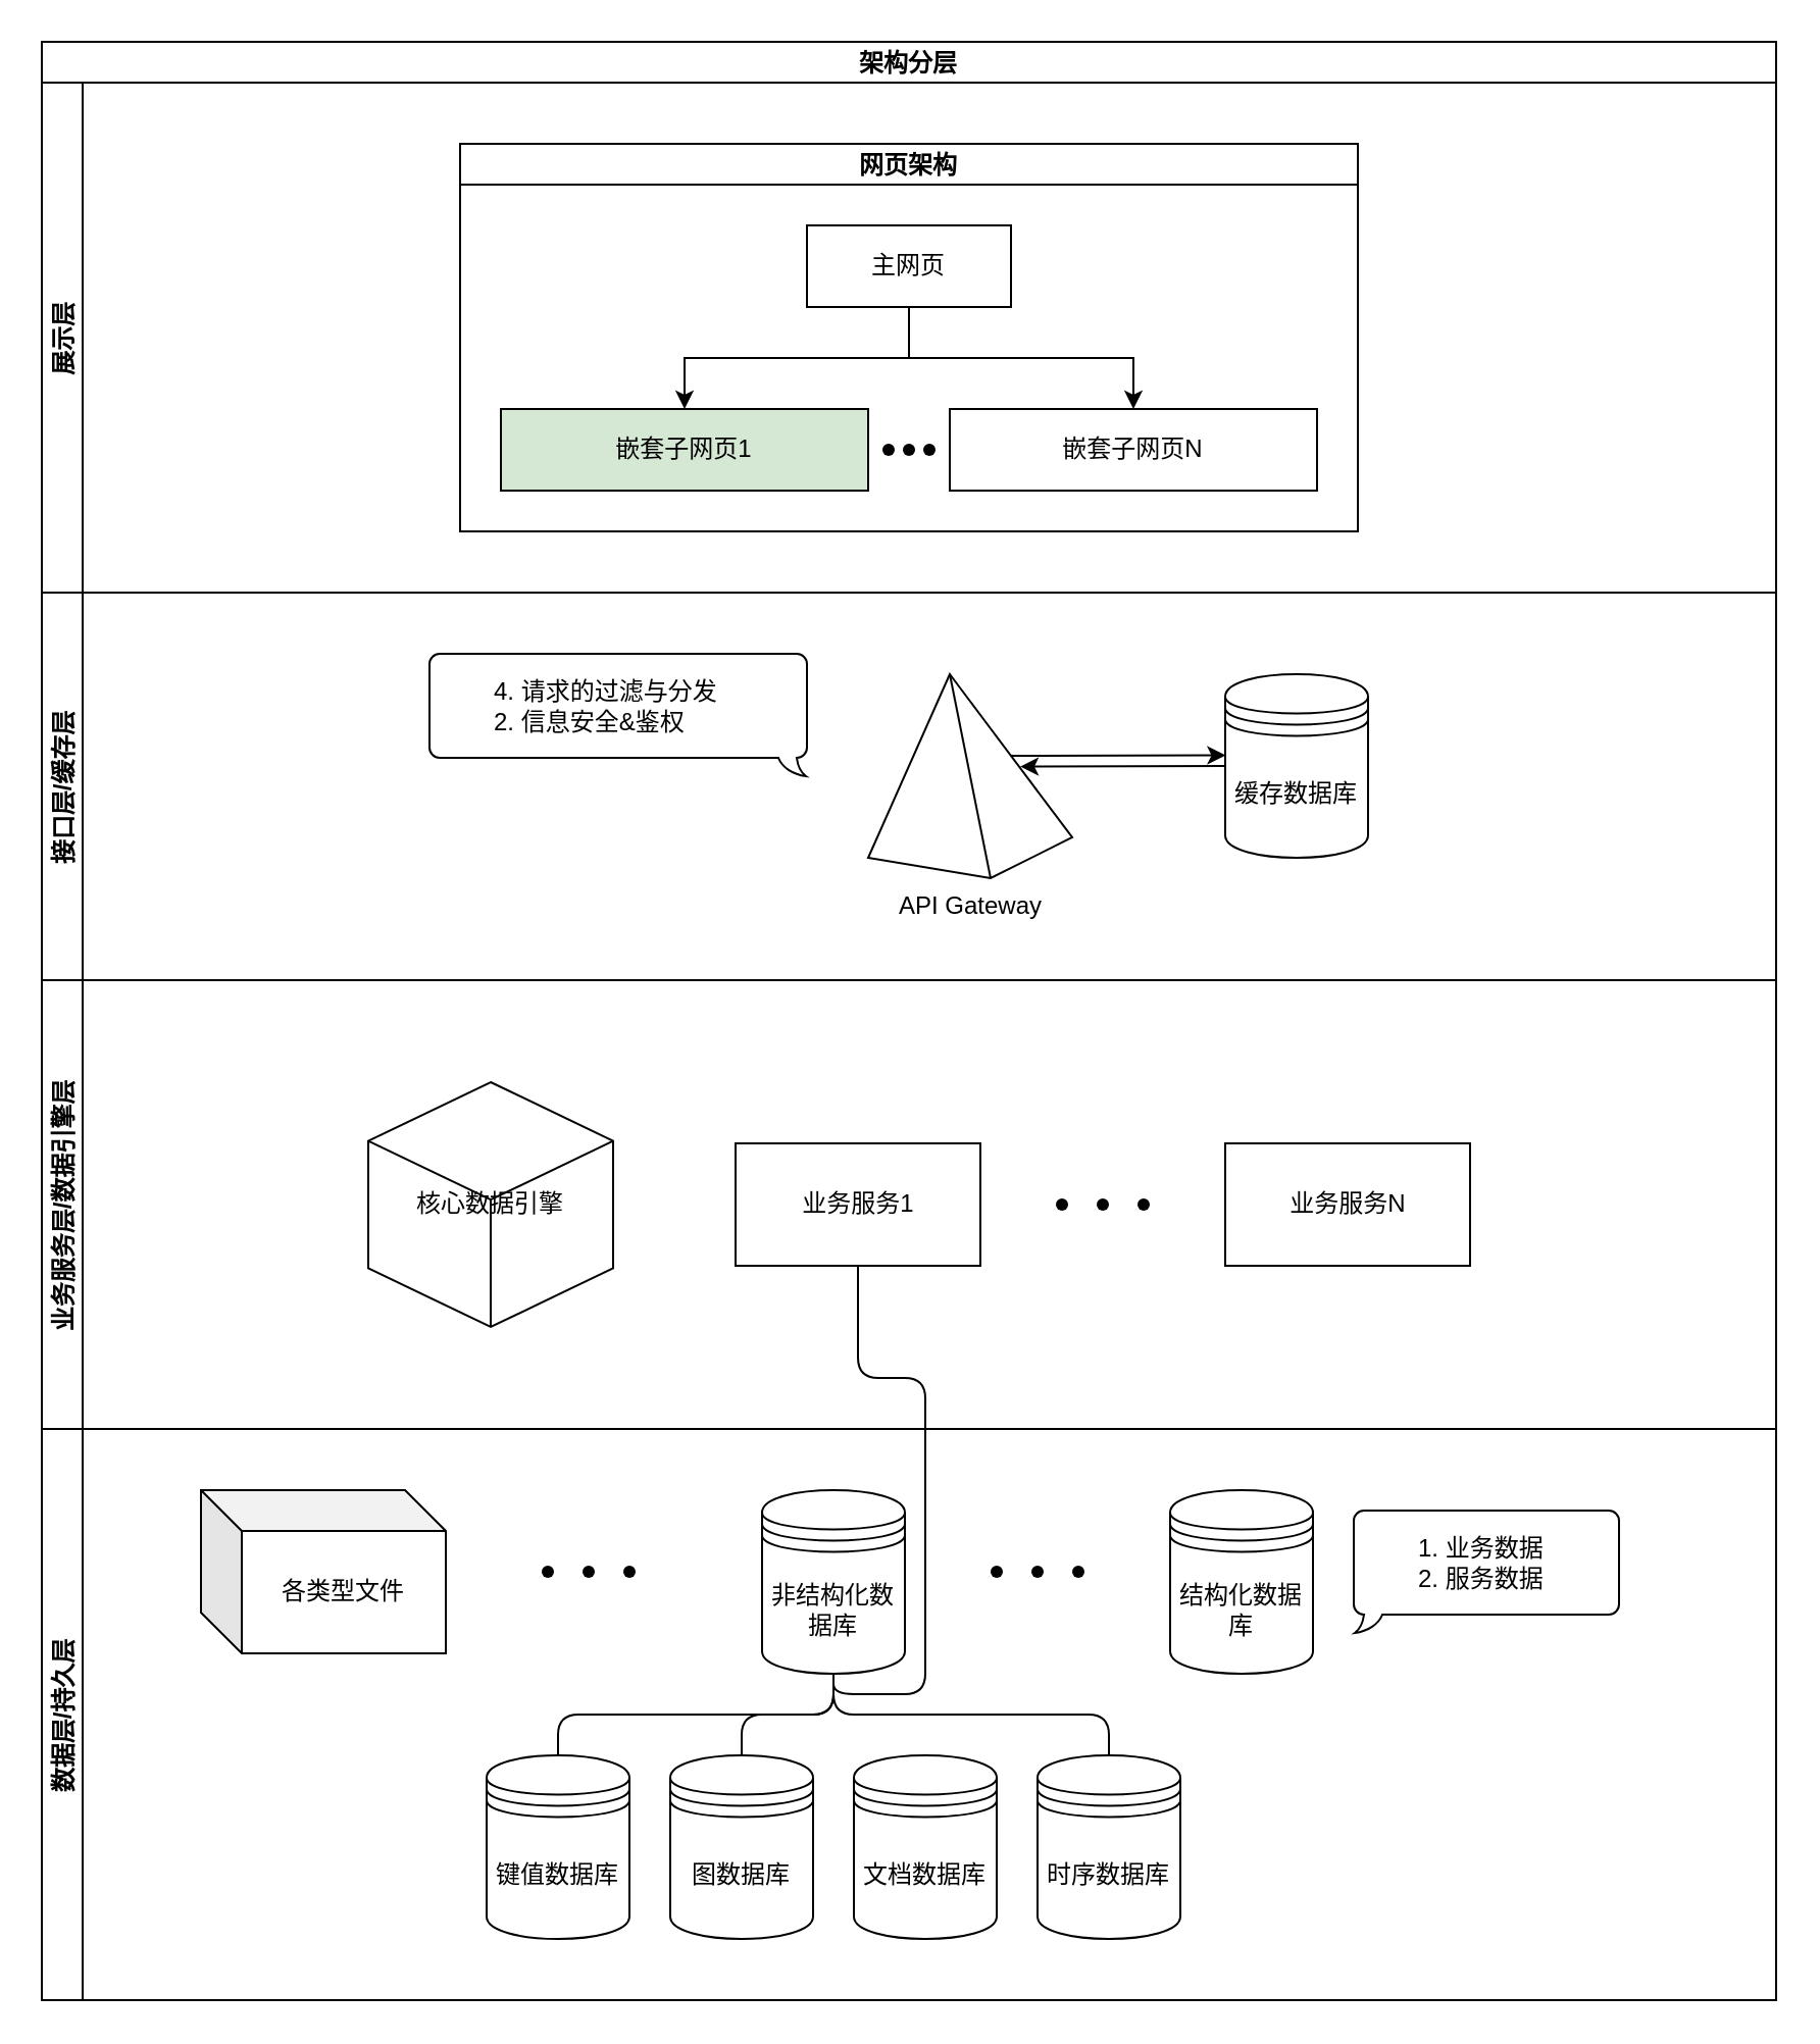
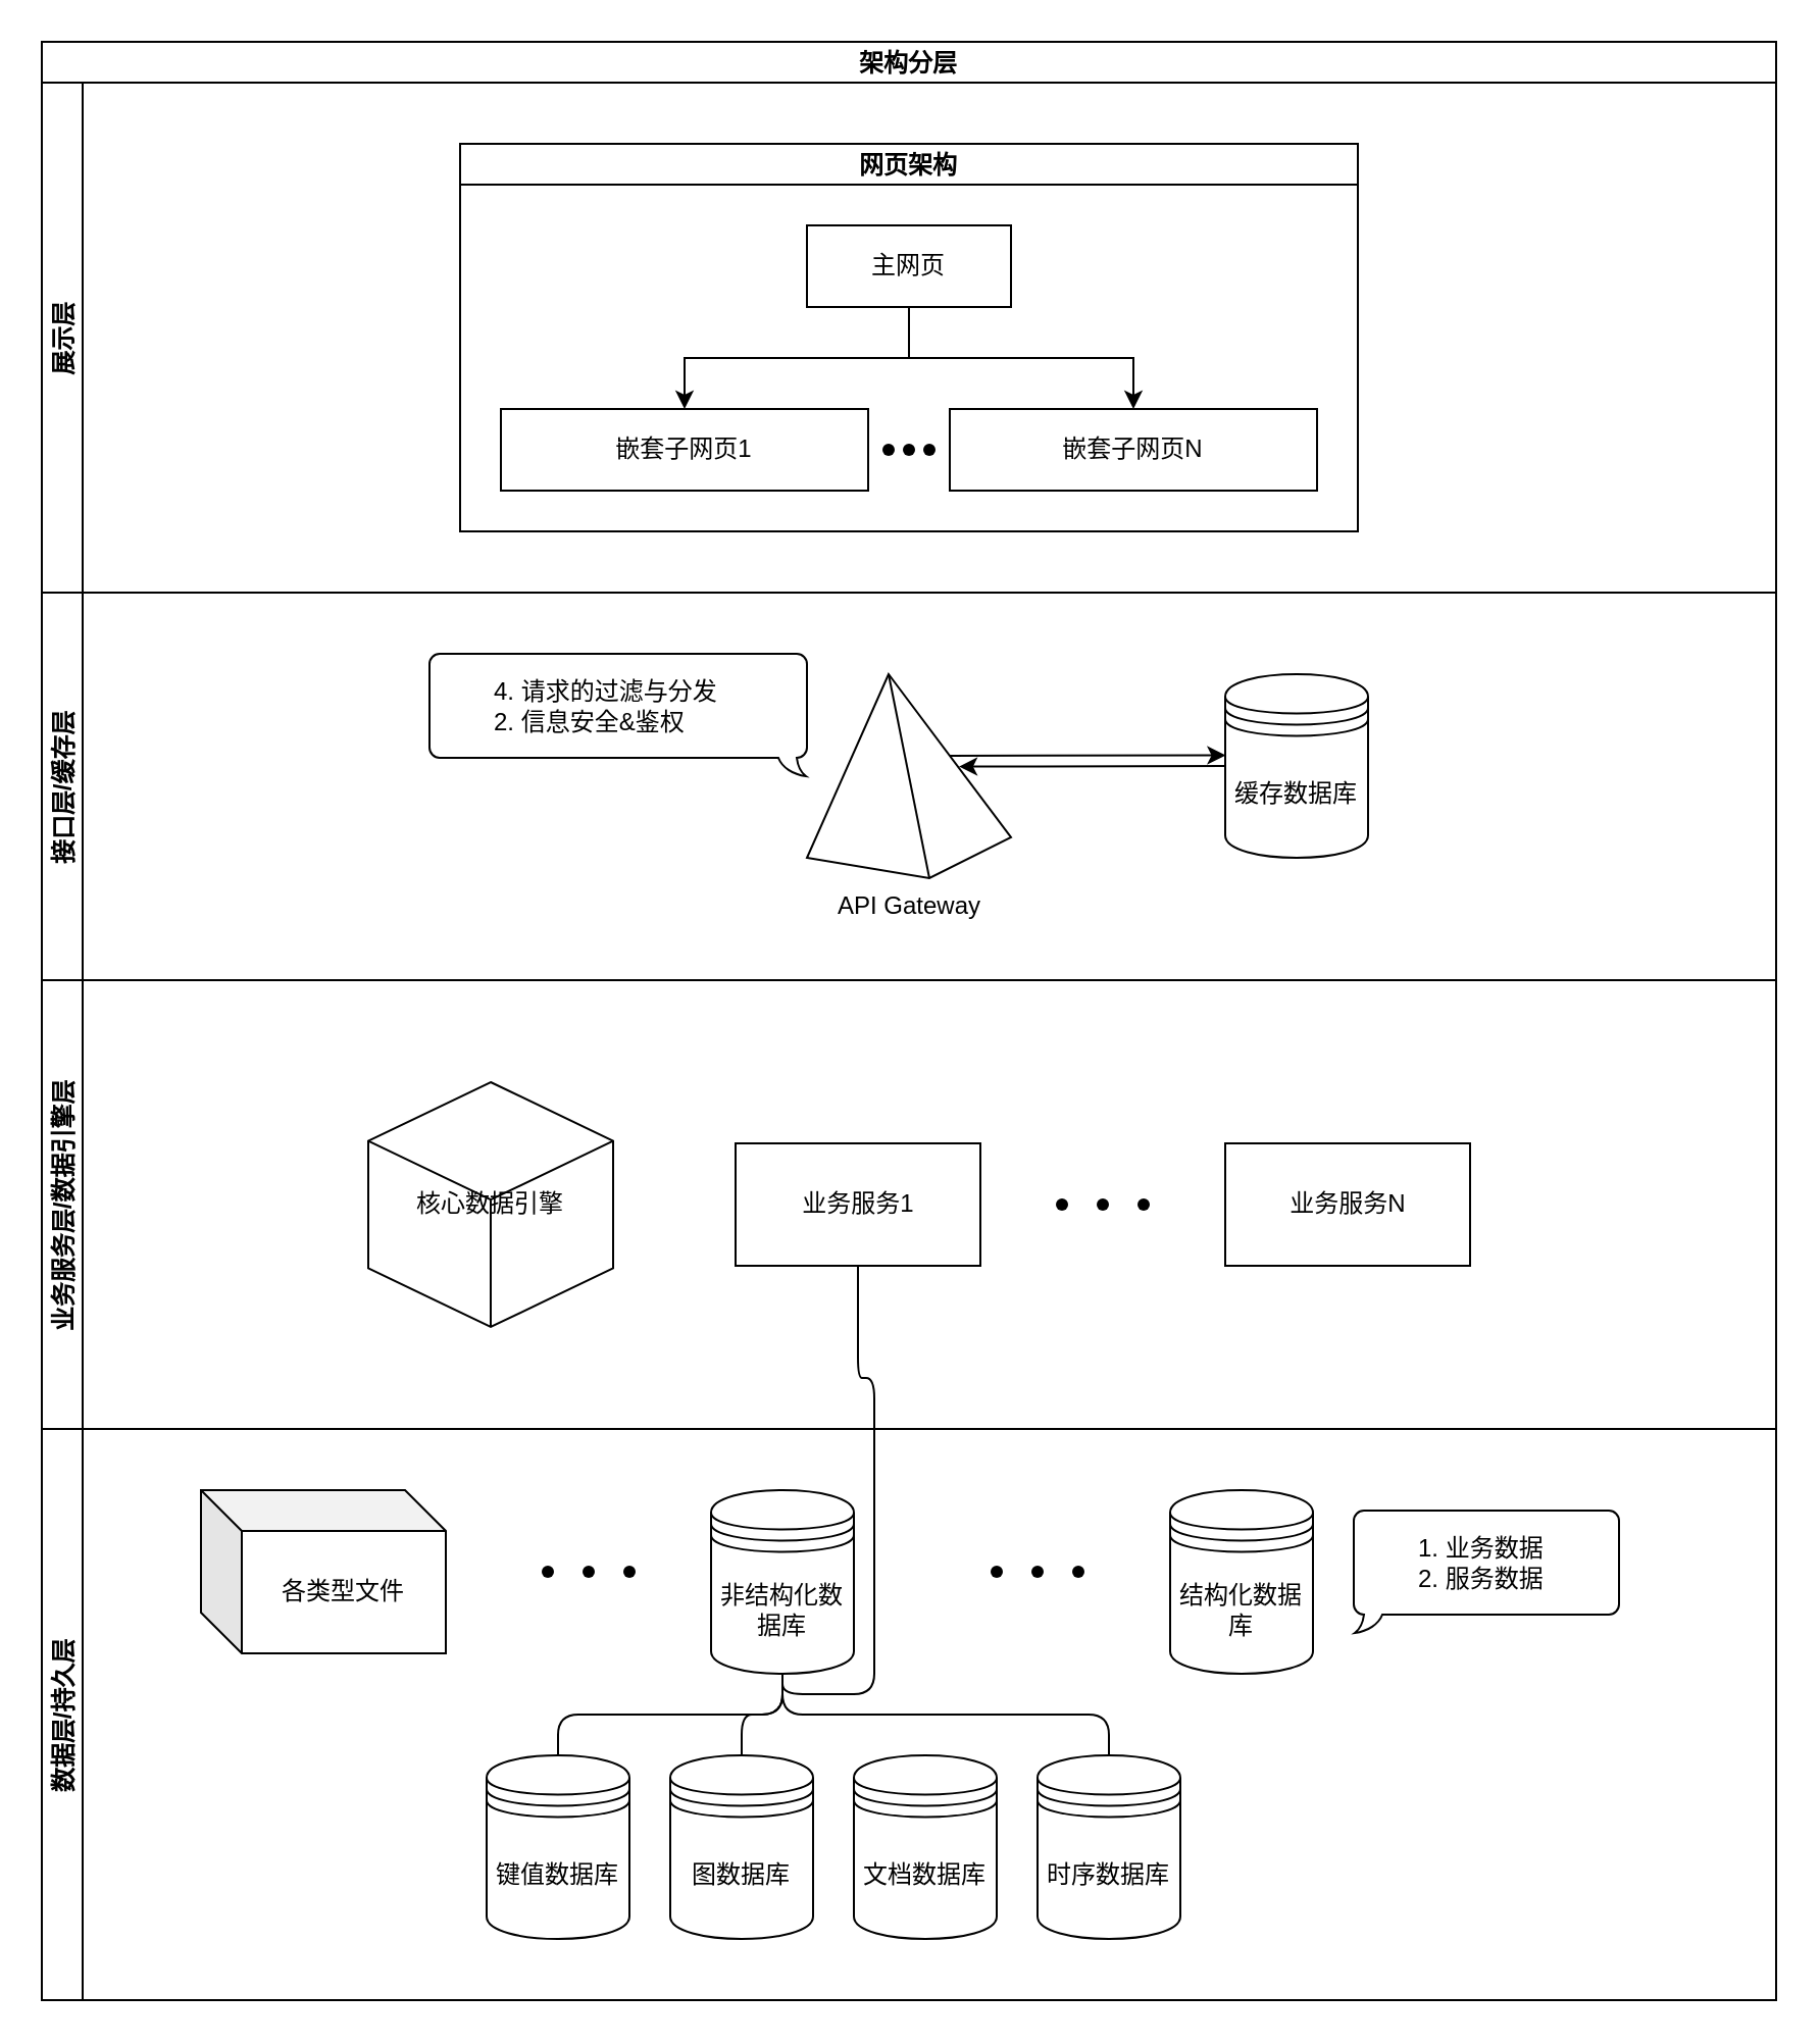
- <mxCell id="6" value="嵌套子网页1" style="whiteSpace=wrap;html=1;fillColor=#d5e8d4;" parent="4" vertex="1"><mxGeometry x="20" y="130" width="180" height="40" as="geometry" /></mxCell>
+ <mxCell id="6" value="嵌套子网页1" style="whiteSpace=wrap;html=1;" parent="4" vertex="1"><mxGeometry x="20" y="130" width="180" height="40" as="geometry" /></mxCell>
- <mxCell id="17" value="API Gateway" style="verticalLabelPosition=bottom;verticalAlign=top;html=1;shape=mxgraph.basic.pyramid;dx1=0.4;dx2=0.6;dy1=0.9;dy2=0.8;" parent="13" vertex="1"><mxGeometry x="405" y="40" width="100" height="100" as="geometry" /></mxCell>
+ <mxCell id="17" value="API Gateway" style="verticalLabelPosition=bottom;verticalAlign=top;html=1;shape=mxgraph.basic.pyramid;dx1=0.4;dx2=0.6;dy1=0.9;dy2=0.8;" parent="13" vertex="1"><mxGeometry x="375" y="40" width="100" height="100" as="geometry" /></mxCell>
- <mxCell id="31" value="非结构化数据库" style="shape=datastore;whiteSpace=wrap;html=1;" vertex="1" parent="26"><mxGeometry x="353" y="30" width="70" height="90" as="geometry" /></mxCell>
+ <mxCell id="31" value="非结构化数据库" style="shape=datastore;whiteSpace=wrap;html=1;" vertex="1" parent="26"><mxGeometry x="328" y="30" width="70" height="90" as="geometry" /></mxCell>
